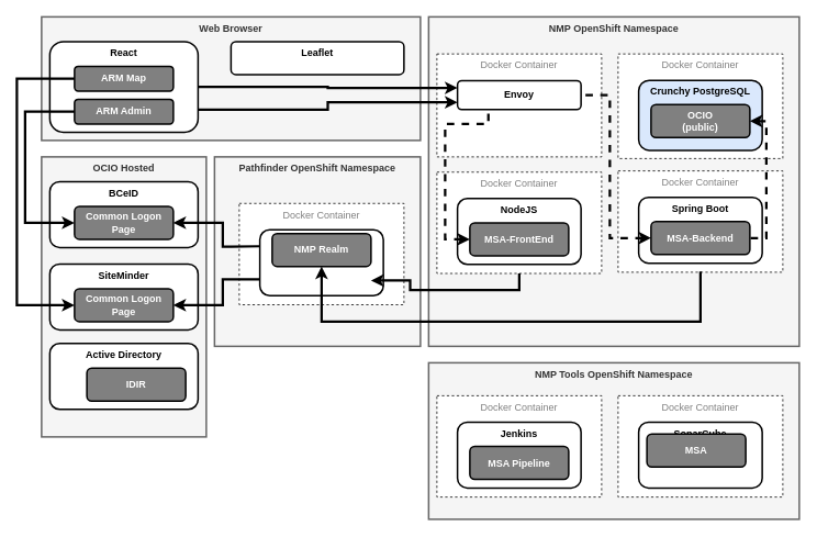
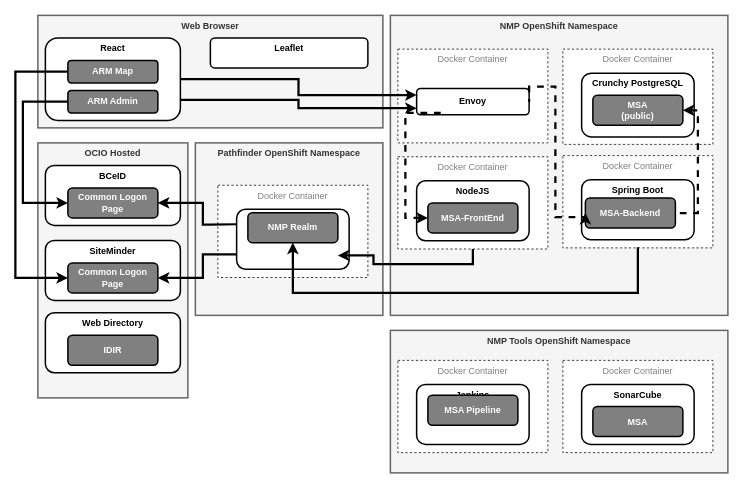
- <mxCell id="34" value="Crunchy PostgreSQL" style="rounded=1;whiteSpace=wrap;html=1;strokeWidth=2;verticalAlign=top;fontStyle=1;fillColor=#dae8fc;" parent="1" vertex="1"><mxGeometry x="775" y="97" width="150" height="85" as="geometry" /></mxCell>
+ <mxCell id="34" value="Crunchy PostgreSQL" style="rounded=1;whiteSpace=wrap;html=1;strokeWidth=2;verticalAlign=top;fontStyle=1" parent="1" vertex="1"><mxGeometry x="775" y="97" width="150" height="85" as="geometry" /></mxCell>
- <mxCell id="16" value="Envoy" style="rounded=1;whiteSpace=wrap;html=1;strokeWidth=2;verticalAlign=middle;fontStyle=1" parent="1" vertex="1"><mxGeometry x="555" y="97.5" width="150" height="35" as="geometry" /></mxCell>
+ <mxCell id="16" value="Envoy" style="rounded=1;whiteSpace=wrap;html=1;strokeWidth=2;verticalAlign=middle;fontStyle=1" parent="1" vertex="1"><mxGeometry x="555" y="117.5" width="150" height="35" as="geometry" /></mxCell>
- <mxCell id="35" value="OCIO&lt;br&gt;(public)" style="rounded=1;whiteSpace=wrap;html=1;strokeWidth=2;fillColor=#808080;fontColor=#FFFFFF;fontStyle=1" parent="1" vertex="1"><mxGeometry x="790" y="126.5" width="120" height="40" as="geometry" /></mxCell>
+ <mxCell id="35" value="MSA&lt;br&gt;(public)" style="rounded=1;whiteSpace=wrap;html=1;strokeWidth=2;fillColor=#808080;fontColor=#FFFFFF;fontStyle=1" parent="1" vertex="1"><mxGeometry x="790" y="126.5" width="120" height="40" as="geometry" /></mxCell>
- <mxCell id="31" value="MSA-Backend" style="rounded=1;whiteSpace=wrap;html=1;strokeWidth=2;fillColor=#808080;fontColor=#FFFFFF;fontStyle=1" parent="1" vertex="1"><mxGeometry x="790" y="268.5" width="120" height="40" as="geometry" /></mxCell>
+ <mxCell id="31" value="MSA-Backend" style="rounded=1;whiteSpace=wrap;html=1;strokeWidth=2;fillColor=#808080;fontColor=#FFFFFF;fontStyle=1" parent="1" vertex="1"><mxGeometry x="780" y="263.5" width="120" height="40" as="geometry" /></mxCell>
- <mxCell id="37" value="Active Directory" style="rounded=1;whiteSpace=wrap;html=1;strokeWidth=2;verticalAlign=top;fontStyle=1" parent="1" vertex="1"><mxGeometry x="60" y="416.5" width="180" height="80" as="geometry" /></mxCell>
+ <mxCell id="37" value="Web Directory" style="rounded=1;whiteSpace=wrap;html=1;strokeWidth=2;verticalAlign=top;fontStyle=1" parent="1" vertex="1"><mxGeometry x="60" y="416.5" width="180" height="80" as="geometry" /></mxCell>
- <mxCell id="38" value="IDIR" style="rounded=1;whiteSpace=wrap;html=1;strokeWidth=2;fillColor=#808080;fontColor=#FFFFFF;fontStyle=1" parent="1" vertex="1"><mxGeometry x="105" y="446.5" width="120" height="40" as="geometry" /></mxCell>
+ <mxCell id="38" value="IDIR" style="rounded=1;whiteSpace=wrap;html=1;strokeWidth=2;fillColor=#808080;fontColor=#FFFFFF;fontStyle=1" parent="1" vertex="1"><mxGeometry x="90" y="446.5" width="120" height="40" as="geometry" /></mxCell>
- <mxCell id="45" value="MSA" style="rounded=1;whiteSpace=wrap;html=1;strokeWidth=2;fillColor=#808080;fontColor=#FFFFFF;fontStyle=1" parent="1" vertex="1"><mxGeometry x="785" y="526.5" width="120" height="40" as="geometry" /></mxCell>
+ <mxCell id="45" value="MSA" style="rounded=1;whiteSpace=wrap;html=1;strokeWidth=2;fillColor=#808080;fontColor=#FFFFFF;fontStyle=1" parent="1" vertex="1"><mxGeometry x="790" y="541.5" width="120" height="40" as="geometry" /></mxCell>
- <mxCell id="42" value="MSA Pipeline" style="rounded=1;whiteSpace=wrap;html=1;strokeWidth=2;fillColor=#808080;fontColor=#FFFFFF;fontStyle=1" parent="1" vertex="1"><mxGeometry x="570" y="541.5" width="120" height="40" as="geometry" /></mxCell>
+ <mxCell id="42" value="MSA Pipeline" style="rounded=1;whiteSpace=wrap;html=1;strokeWidth=2;fillColor=#808080;fontColor=#FFFFFF;fontStyle=1" parent="1" vertex="1"><mxGeometry x="570" y="526.5" width="120" height="40" as="geometry" /></mxCell>
